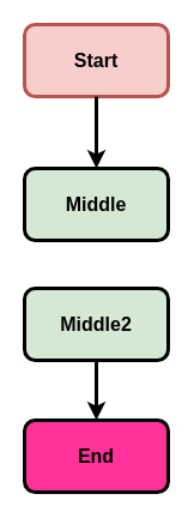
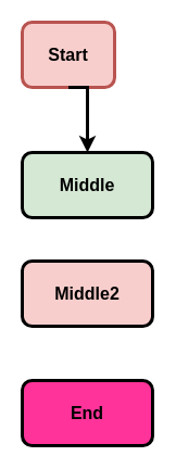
- <mxCell id="2" value="Start" style="rounded=1;whiteSpace=wrap;html=1;fontStyle=1;strokeWidth=3;fillColor=#f8cecc;strokeColor=#b85450;fontSize=16;" parent="1" vertex="1"><mxGeometry x="20" y="20" width="120" height="60" as="geometry" /></mxCell>
+ <mxCell id="2" value="Start" style="rounded=1;whiteSpace=wrap;html=1;fontStyle=1;strokeWidth=3;fillColor=#f8cecc;strokeColor=#b85450;fontSize=16;" parent="1" vertex="1"><mxGeometry x="20" y="20" width="85" height="60" as="geometry" /></mxCell>
- <mxCell id="4" value="Middle2" style="rounded=1;fillColor=#d5e8d4;whiteSpace=wrap;html=1;fontStyle=1;strokeWidth=3;fontSize=16;" parent="1" vertex="1"><mxGeometry x="20" y="240" width="120" height="60" as="geometry" /></mxCell>
+ <mxCell id="4" value="Middle2" style="rounded=1;fillColor=#f8cecc;whiteSpace=wrap;html=1;fontStyle=1;strokeWidth=3;fontSize=16;" parent="1" vertex="1"><mxGeometry x="20" y="240" width="120" height="60" as="geometry" /></mxCell>
- <mxCell id="5" value="" style="edgeStyle=orthogonalEdgeStyle;rounded=0;orthogonalLoop=1;jettySize=auto;html=1;entryX=0.5;entryY=0;entryDx=0;entryDy=0;fontSize=16;strokeWidth=3;" parent="1" source="4" target="6" edge="1"><mxGeometry x="0.2" relative="1" as="geometry"><Array as="points"><mxPoint x="80" y="330" /><mxPoint x="80" y="330" /></Array><mxPoint as="offset" /></mxGeometry></mxCell>
